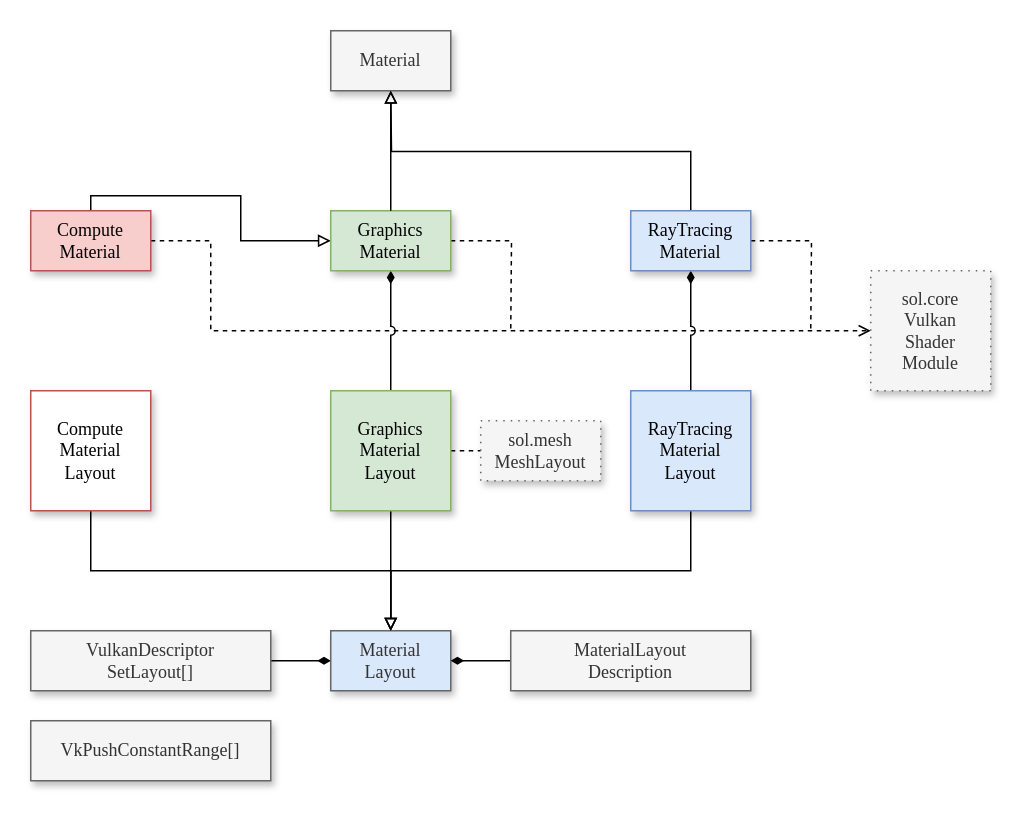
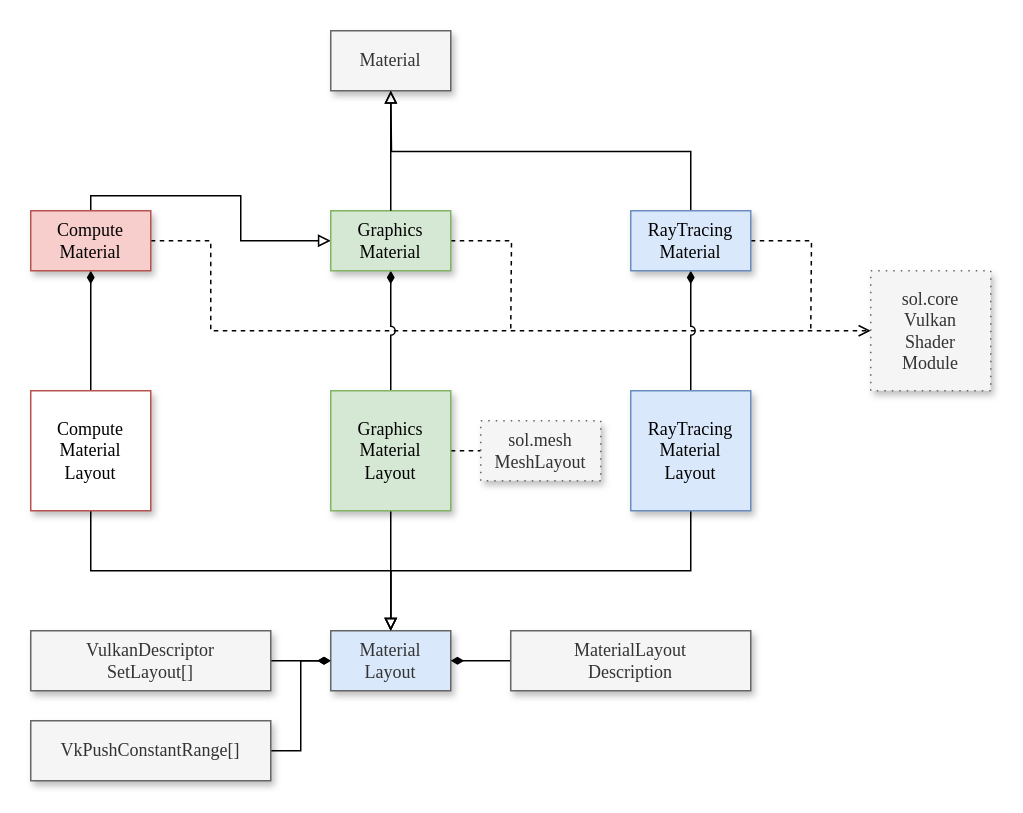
+ <mxCell id="4" style="edgeStyle=orthogonalEdgeStyle;rounded=0;html=1;exitX=0.5;exitY=1;exitDx=0;exitDy=0;entryX=0.5;entryY=0;entryDx=0;entryDy=0;endArrow=none;endFill=0;startArrow=diamondThin;startFill=1;" parent="1" source="6" target="15" edge="1"><mxGeometry relative="1" as="geometry" /></mxCell>
+ <mxCell id="28" style="edgeStyle=orthogonalEdgeStyle;rounded=0;jumpStyle=none;html=1;exitX=1;exitY=0.5;exitDx=0;exitDy=0;entryX=0;entryY=0.5;entryDx=0;entryDy=0;fontFamily=Lucida Console;startArrow=none;startFill=0;endArrow=diamondThin;endFill=1;" parent="1" source="29" target="13" edge="1"><mxGeometry relative="1" as="geometry" /></mxCell>
